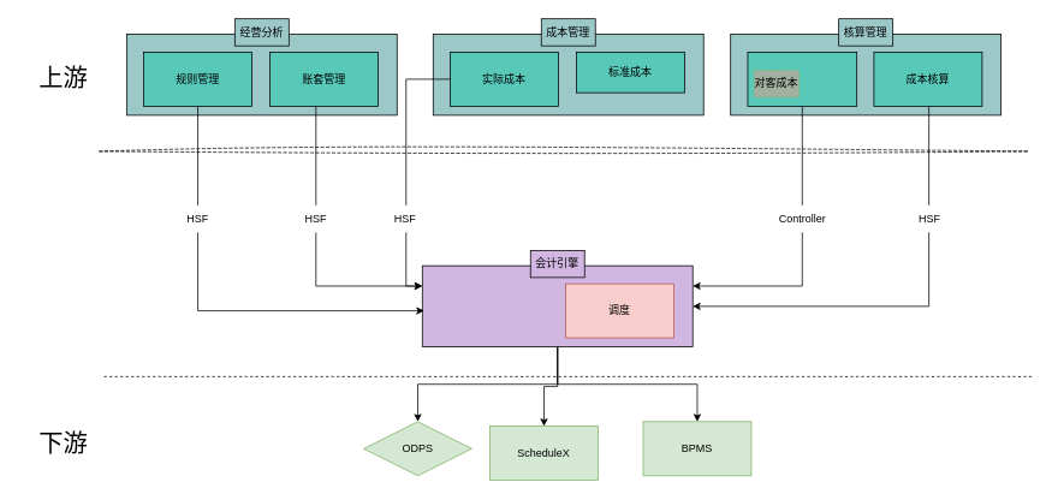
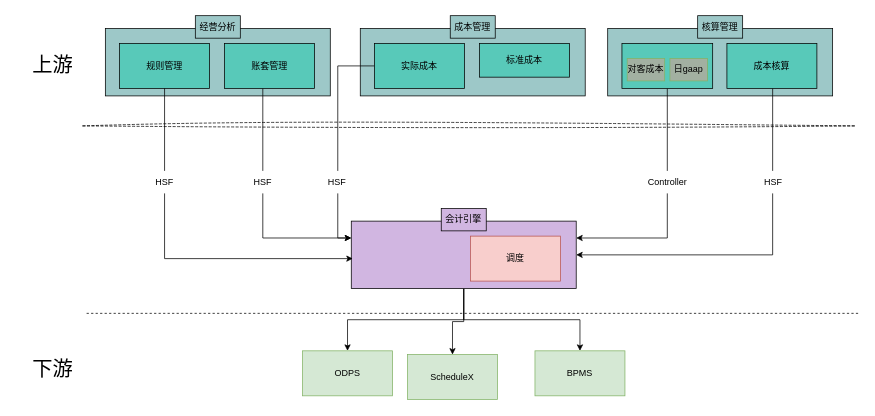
- <mxCell id="21" value="对客成本" style="rounded=0;whiteSpace=wrap;html=1;fillColor=#A2B0A1;strokeColor=#82b366;dashed=1;" vertex="1" parent="1"><mxGeometry x="836" y="77" width="50" height="30" as="geometry" /></mxCell>
+ <mxCell id="21" value="对客成本" style="rounded=0;whiteSpace=wrap;html=1;fillColor=#A2B0A1;strokeColor=#82b366;" vertex="1" parent="1"><mxGeometry x="836" y="77" width="50" height="30" as="geometry" /></mxCell>
+ <mxCell id="22" value="日gaap" style="rounded=0;whiteSpace=wrap;html=1;fillColor=#A2B0A1;strokeColor=#82b366;" vertex="1" parent="1"><mxGeometry x="893" y="77" width="50" height="30" as="geometry" /></mxCell>
- <mxCell id="3" value="ODPS" style="rhombus;whiteSpace=wrap;html=1;fillColor=#d5e8d4;strokeColor=#82b366;" vertex="1" parent="1"><mxGeometry x="403" y="467" width="120" height="60" as="geometry" /></mxCell>
+ <mxCell id="3" value="ODPS" style="rounded=0;whiteSpace=wrap;html=1;fillColor=#d5e8d4;strokeColor=#82b366;" vertex="1" parent="1"><mxGeometry x="403" y="467" width="120" height="60" as="geometry" /></mxCell>
